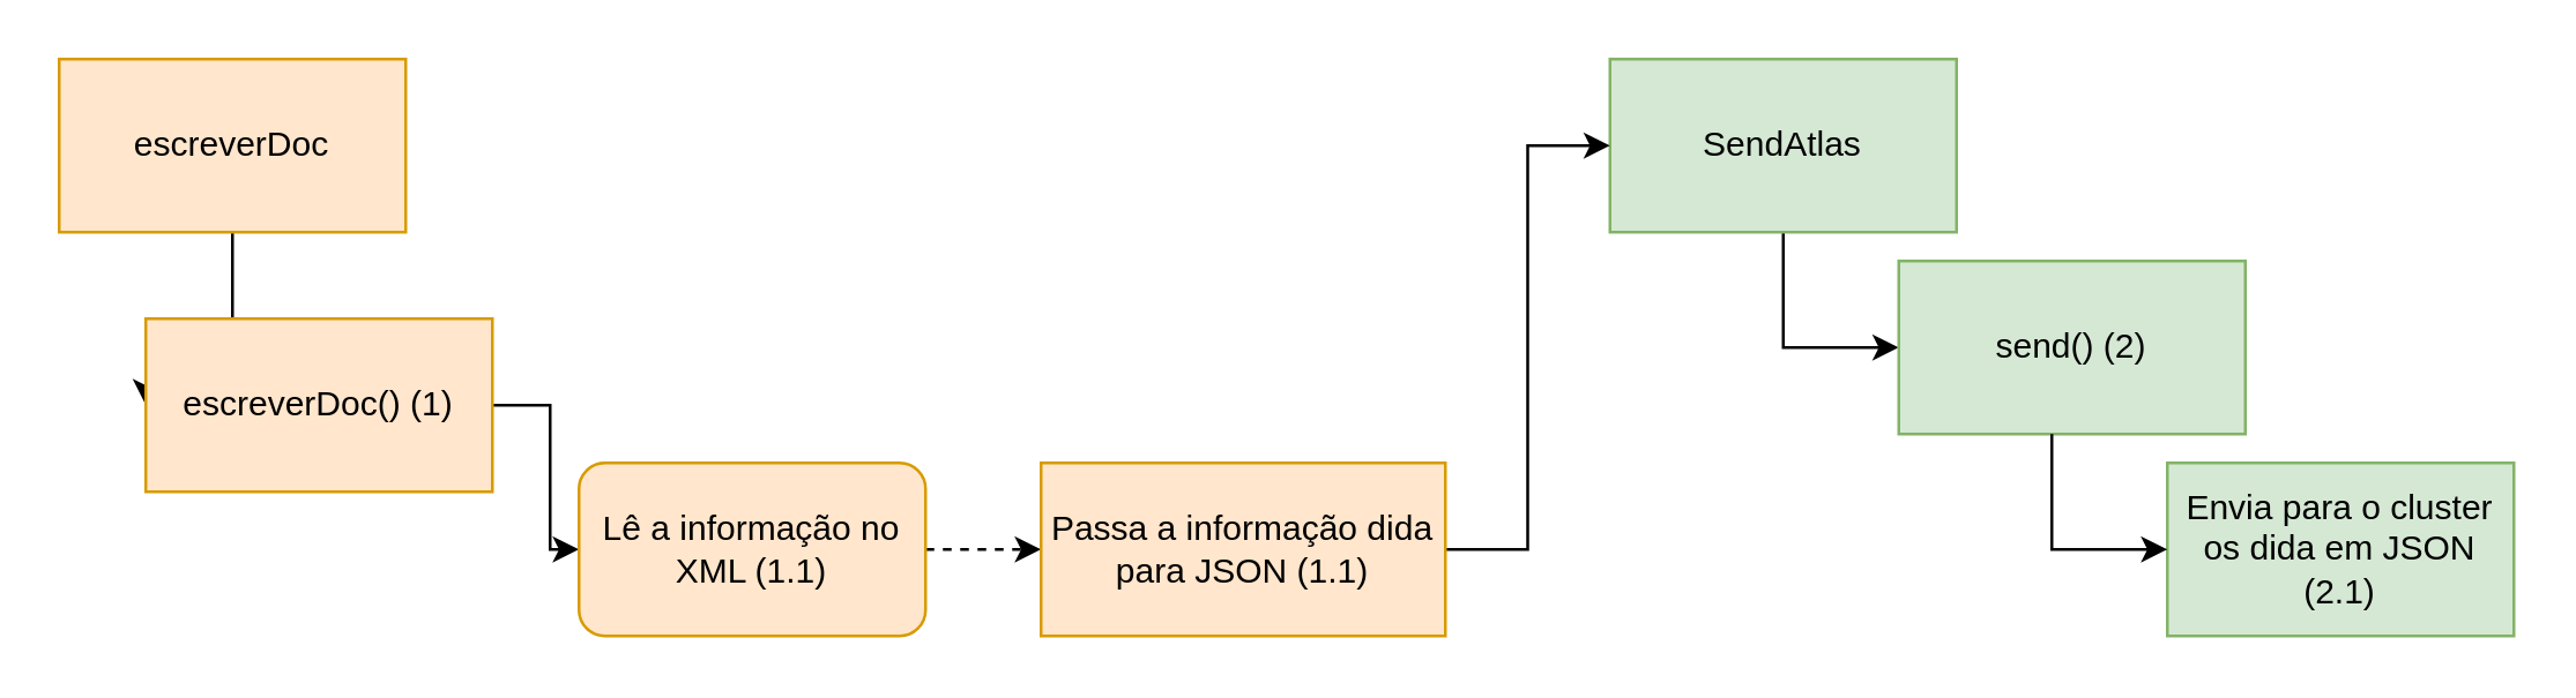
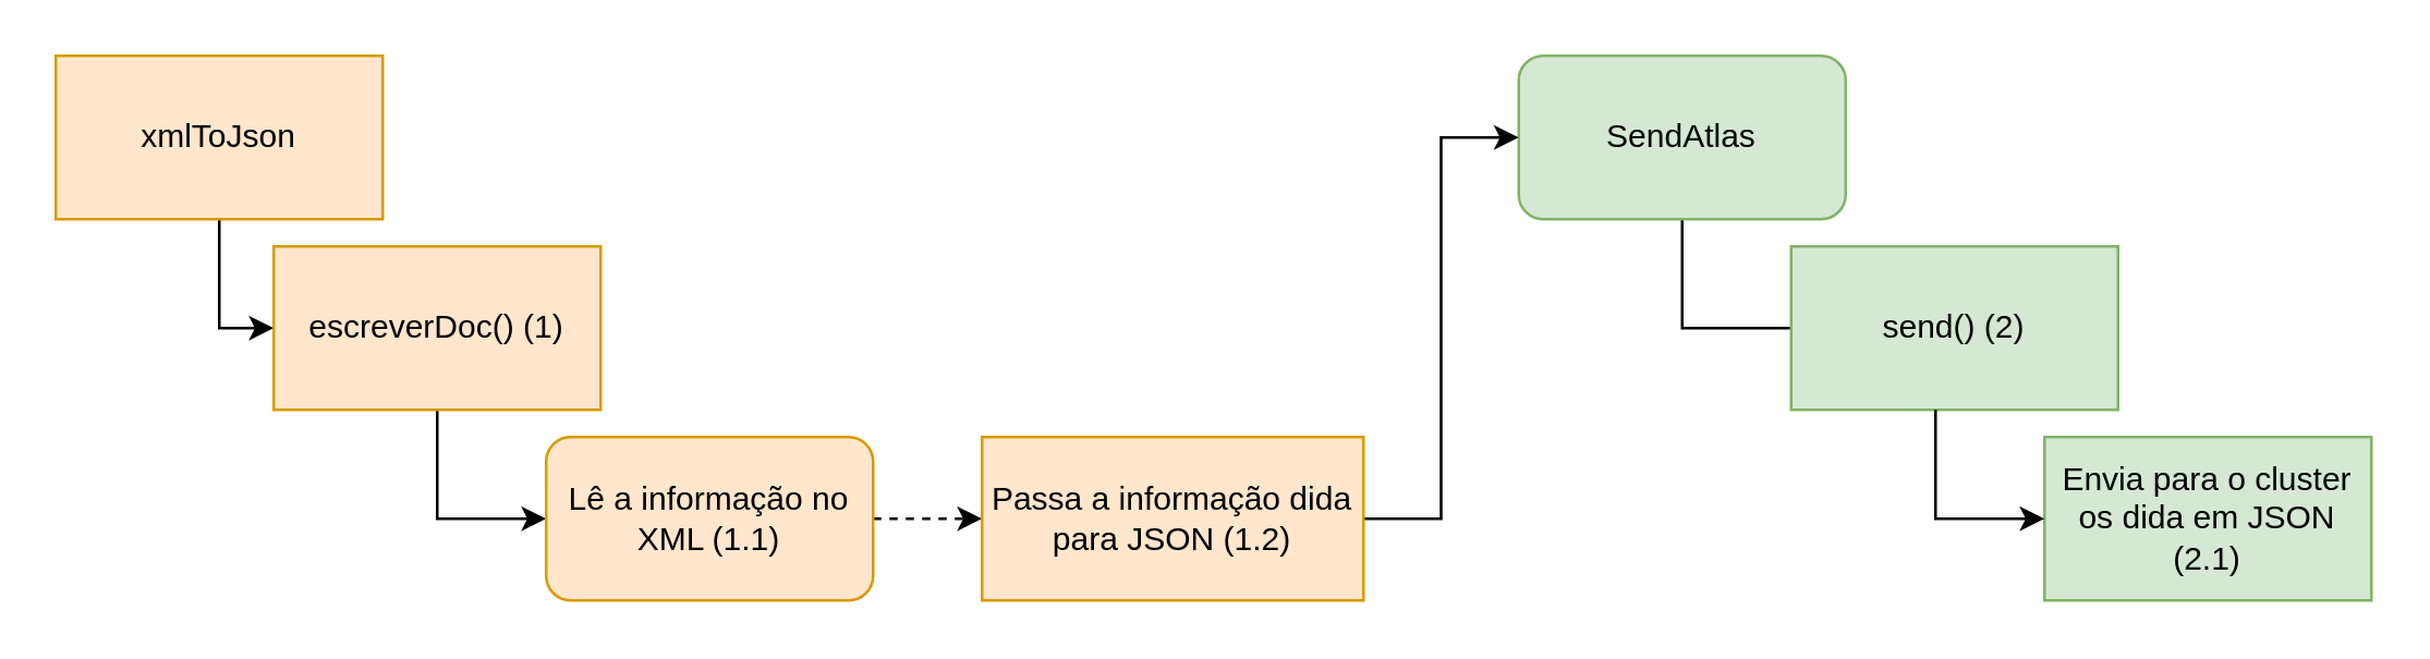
- <mxCell id="3" value="escreverDoc" style="rounded=0;whiteSpace=wrap;html=1;fillColor=#ffe6cc;strokeColor=#d79b00;" vertex="1" parent="1"><mxGeometry x="20" y="20" width="120" height="60" as="geometry" /></mxCell>
+ <mxCell id="3" value="xmlToJson" style="rounded=0;whiteSpace=wrap;html=1;fillColor=#ffe6cc;strokeColor=#d79b00;" vertex="1" parent="1"><mxGeometry x="20" y="20" width="120" height="60" as="geometry" /></mxCell>
- <mxCell id="5" value="SendAtlas" style="rounded=0;whiteSpace=wrap;html=1;fillColor=#d5e8d4;strokeColor=#82b366;" vertex="1" parent="1"><mxGeometry x="557" y="20" width="120" height="60" as="geometry" /></mxCell>
+ <mxCell id="5" value="SendAtlas" style="whiteSpace=wrap;html=1;fillColor=#d5e8d4;strokeColor=#82b366;rounded=1;" vertex="1" parent="1"><mxGeometry x="557" y="20" width="120" height="60" as="geometry" /></mxCell>
- <mxCell id="4" style="edgeStyle=orthogonalEdgeStyle;rounded=0;orthogonalLoop=1;jettySize=auto;html=1;entryX=0;entryY=0.5;entryDx=0;entryDy=0;" edge="1" parent="1" source="5" target="12"><mxGeometry relative="1" as="geometry"><Array as="points"><mxPoint x="617" y="120" /></Array></mxGeometry></mxCell>
+ <mxCell id="4" style="edgeStyle=orthogonalEdgeStyle;rounded=0;orthogonalLoop=1;jettySize=auto;html=1;entryX=0;entryY=0.5;entryDx=0;entryDy=0;endArrow=none;" edge="1" parent="1" source="5" target="12"><mxGeometry relative="1" as="geometry"><Array as="points"><mxPoint x="617" y="120" /></Array></mxGeometry></mxCell>
- <mxCell id="7" value="escreverDoc() (1)" style="whiteSpace=wrap;html=1;fillColor=#ffe6cc;strokeColor=#d79b00;rounded=0;gradientColor=none;" vertex="1" parent="1"><mxGeometry x="50" y="110" width="120" height="60" as="geometry" /></mxCell>
+ <mxCell id="7" value="escreverDoc() (1)" style="whiteSpace=wrap;html=1;fillColor=#ffe6cc;strokeColor=#d79b00;rounded=0;gradientColor=none;" vertex="1" parent="1"><mxGeometry x="100" y="90" width="120" height="60" as="geometry" /></mxCell>
- <mxCell id="11" value="Passa a informação dida para JSON (1.1)" style="whiteSpace=wrap;html=1;fillColor=#ffe6cc;strokeColor=#d79b00;rounded=0;" vertex="1" parent="1"><mxGeometry x="360" y="160" width="140" height="60" as="geometry" /></mxCell>
+ <mxCell id="11" value="Passa a informação dida para JSON (1.2)" style="whiteSpace=wrap;html=1;fillColor=#ffe6cc;strokeColor=#d79b00;rounded=0;" vertex="1" parent="1"><mxGeometry x="360" y="160" width="140" height="60" as="geometry" /></mxCell>
